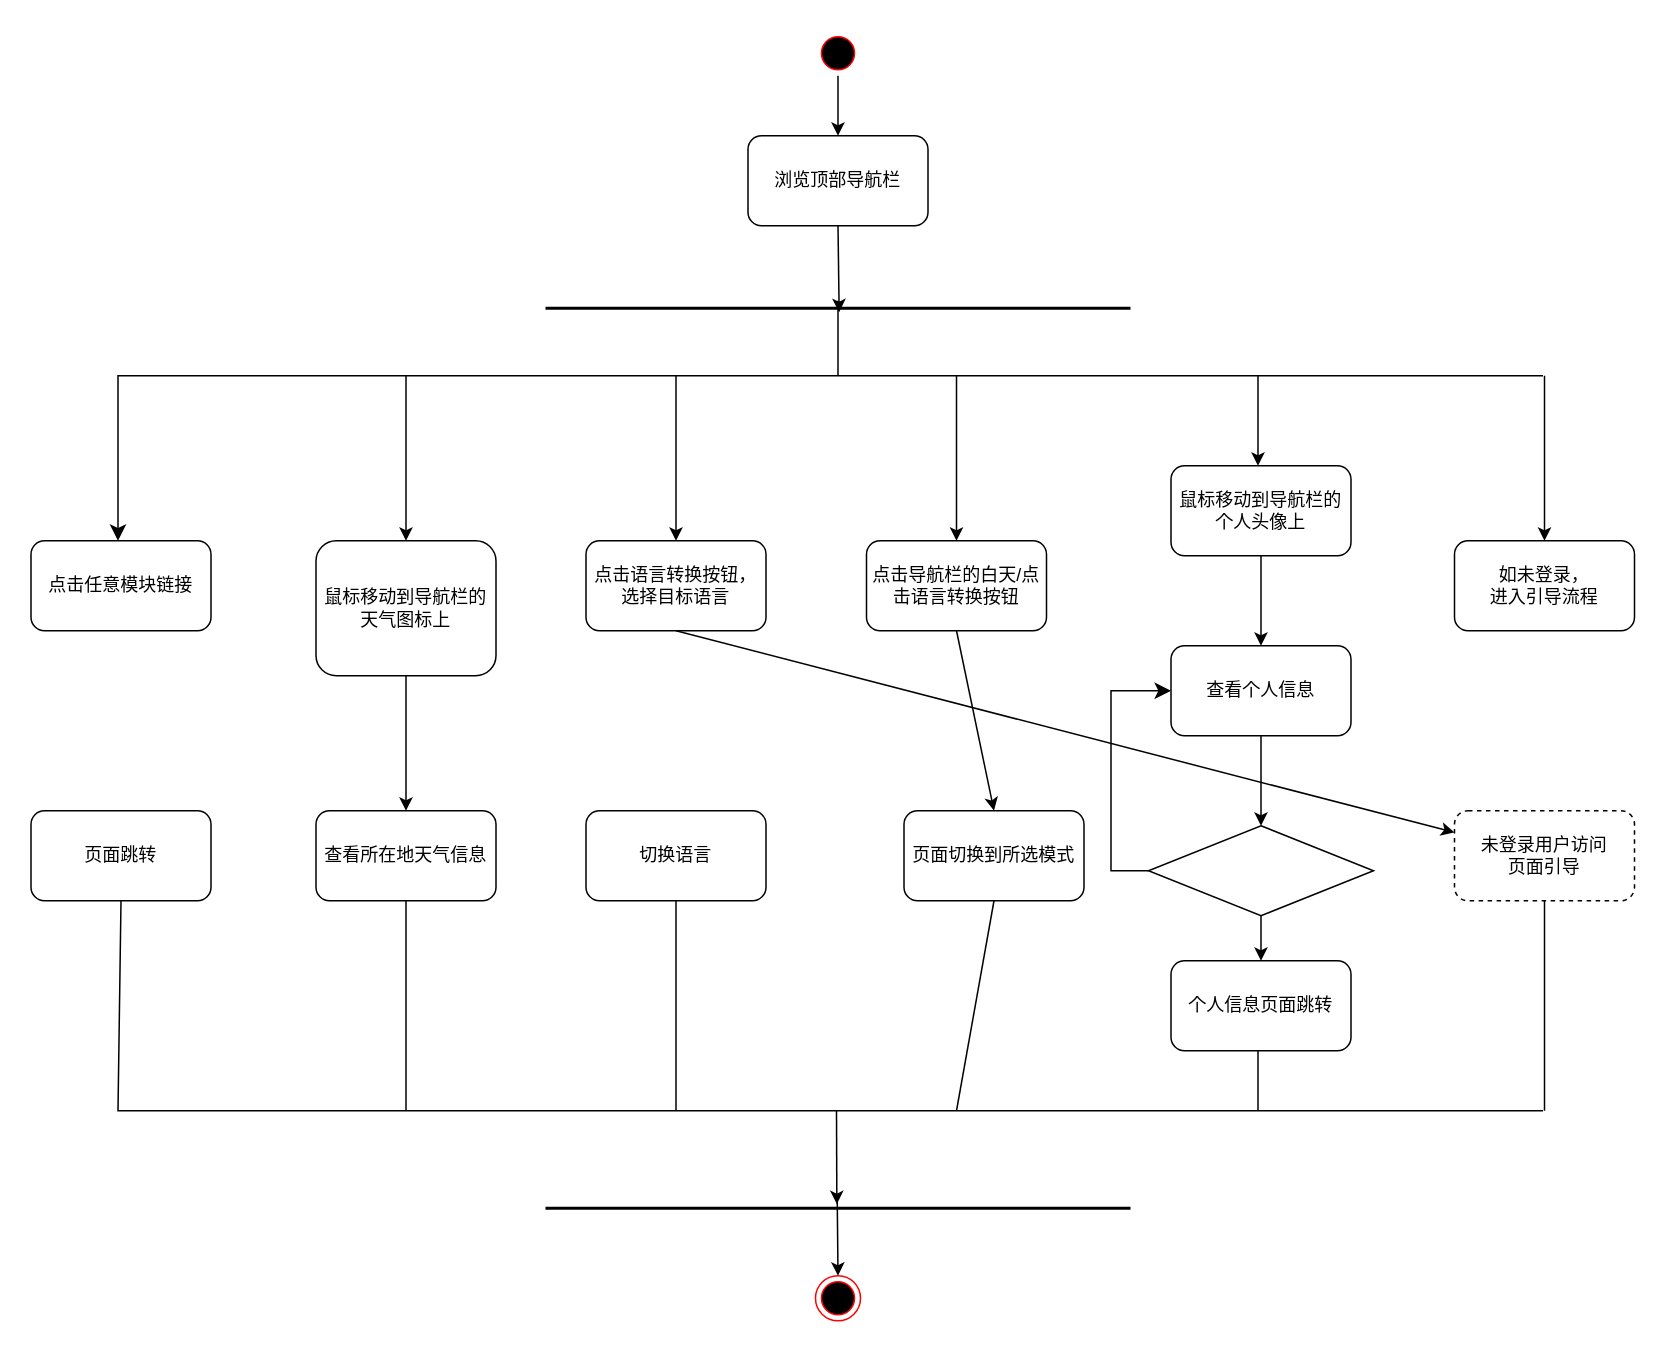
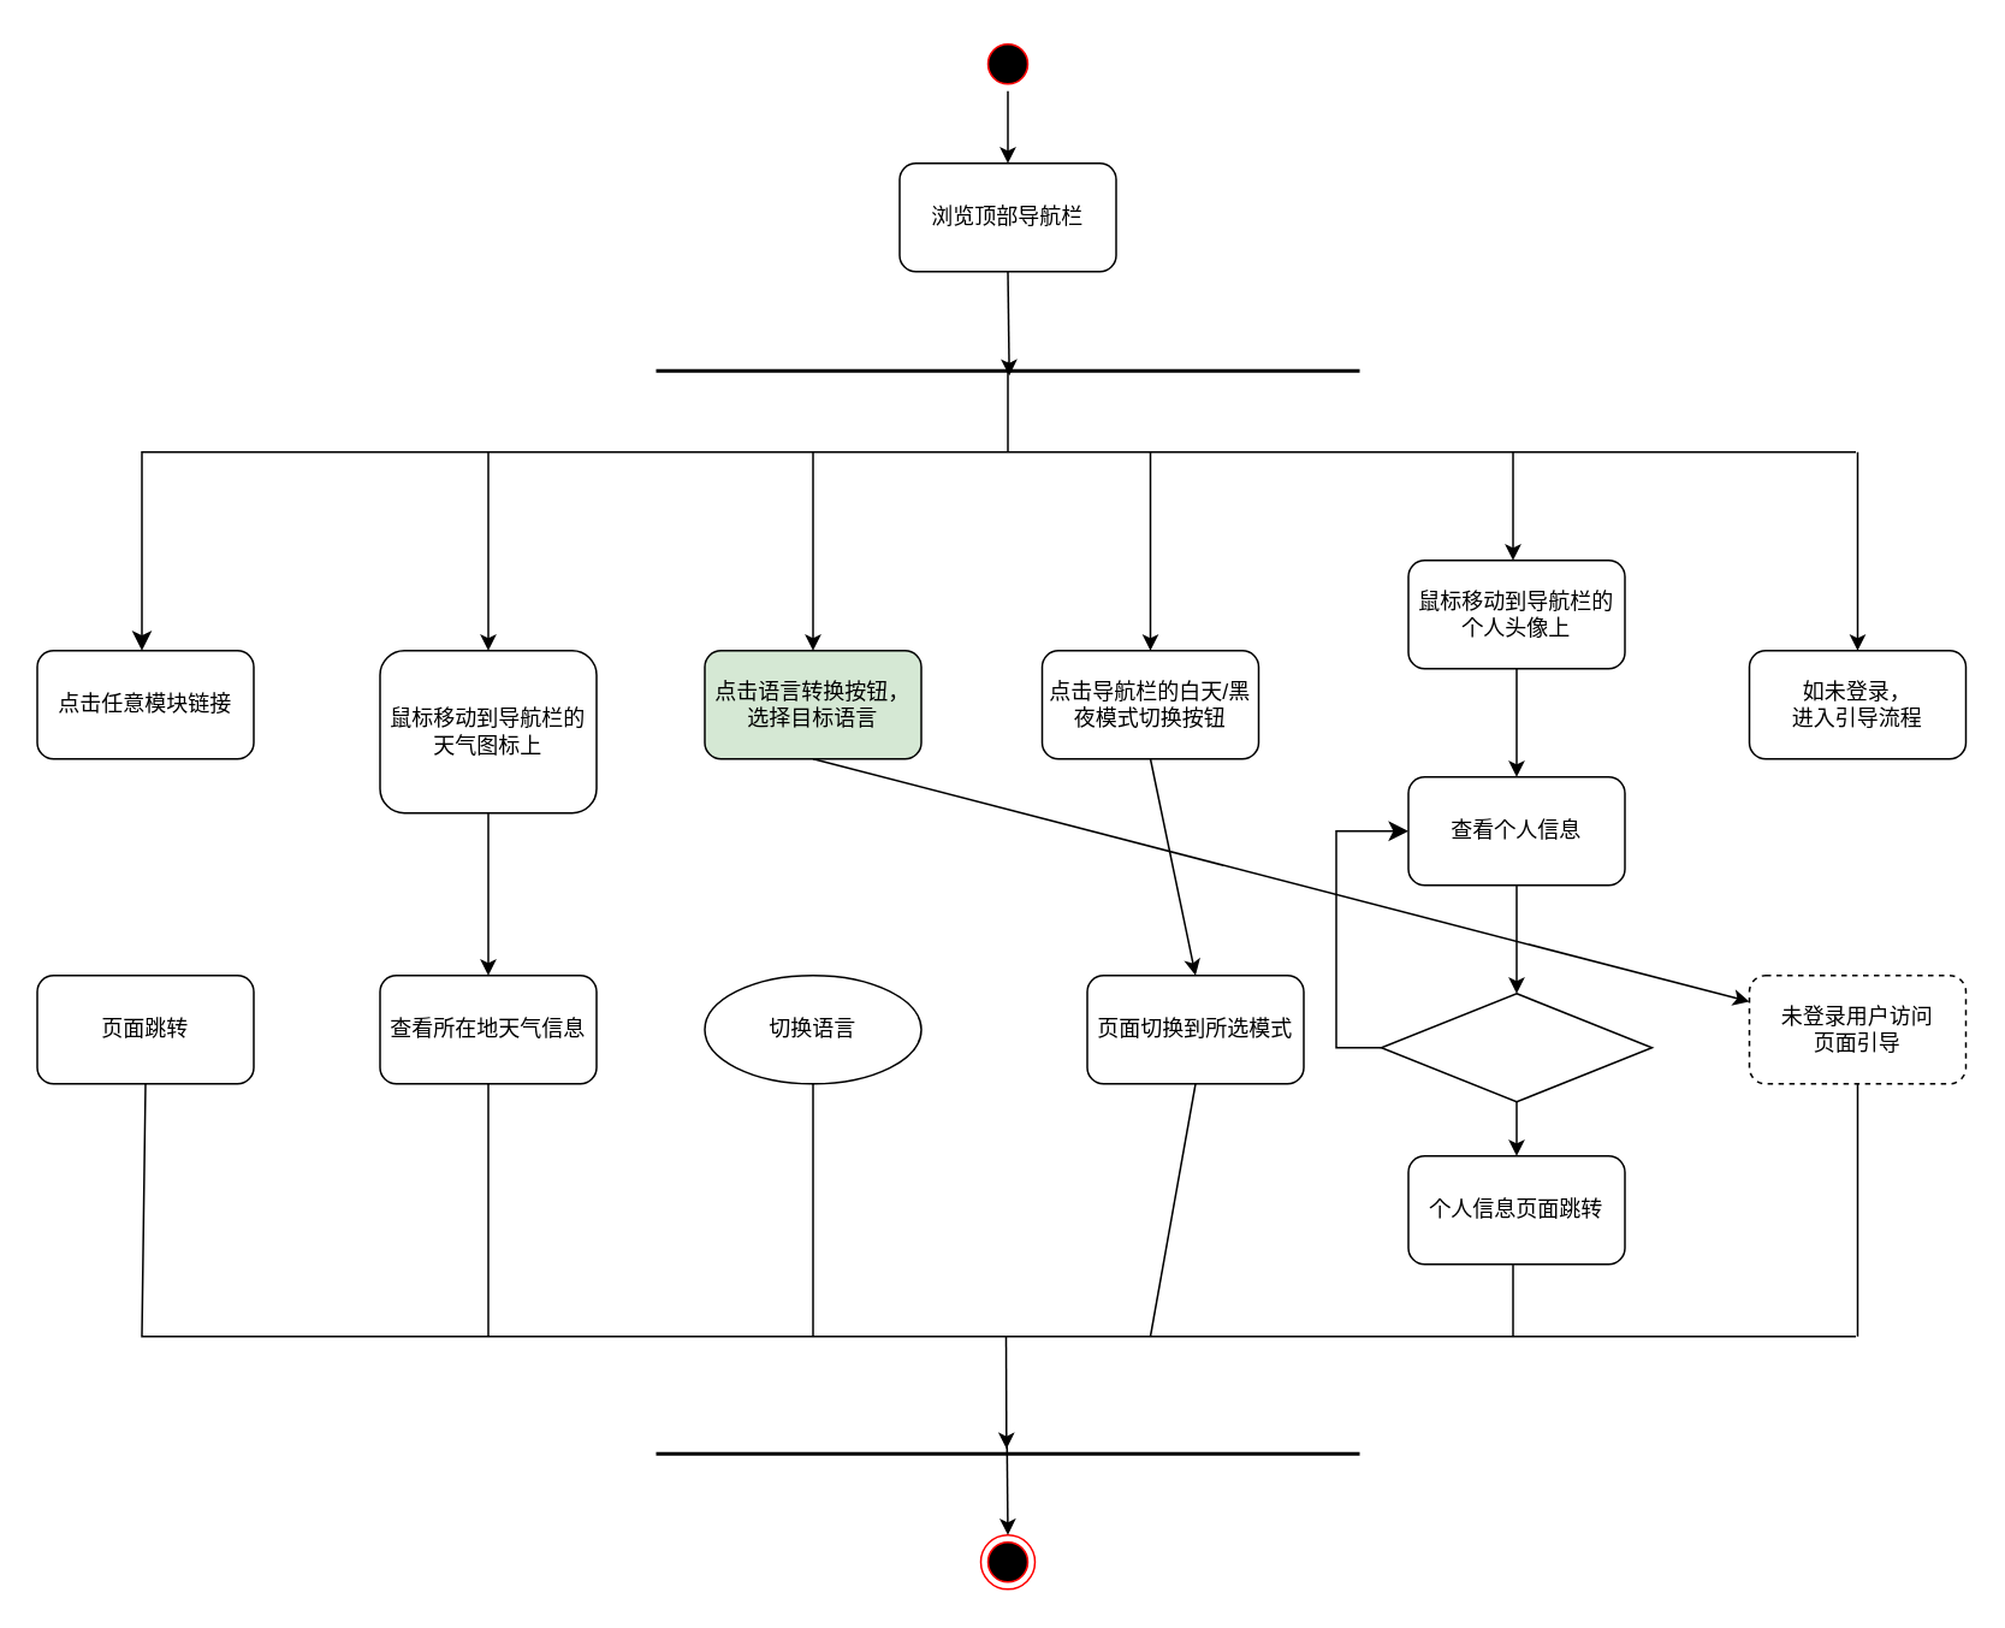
- <mxCell id="33" value="点击语言转换按钮，选择目标语言" style="rounded=1;whiteSpace=wrap;html=1;" parent="1" vertex="1"><mxGeometry x="390" y="360" width="120" height="60" as="geometry" /></mxCell>
+ <mxCell id="33" value="点击语言转换按钮，选择目标语言" style="rounded=1;whiteSpace=wrap;html=1;fillColor=#d5e8d4;" parent="1" vertex="1"><mxGeometry x="390" y="360" width="120" height="60" as="geometry" /></mxCell>
- <mxCell id="38" value="点击导航栏的白天/点击语言转换按钮" style="rounded=1;whiteSpace=wrap;html=1;" parent="1" vertex="1"><mxGeometry x="577" y="360" width="120" height="60" as="geometry" /></mxCell>
+ <mxCell id="38" value="点击导航栏的白天/黑夜模式切换按钮" style="rounded=1;whiteSpace=wrap;html=1;" parent="1" vertex="1"><mxGeometry x="577" y="360" width="120" height="60" as="geometry" /></mxCell>
- <mxCell id="32" value="切换语言" style="rounded=1;whiteSpace=wrap;html=1;" parent="1" vertex="1"><mxGeometry x="390" y="540" width="120" height="60" as="geometry" /></mxCell>
+ <mxCell id="32" value="切换语言" style="ellipse;whiteSpace=wrap;html=1;" parent="1" vertex="1"><mxGeometry x="390" y="540" width="120" height="60" as="geometry" /></mxCell>
